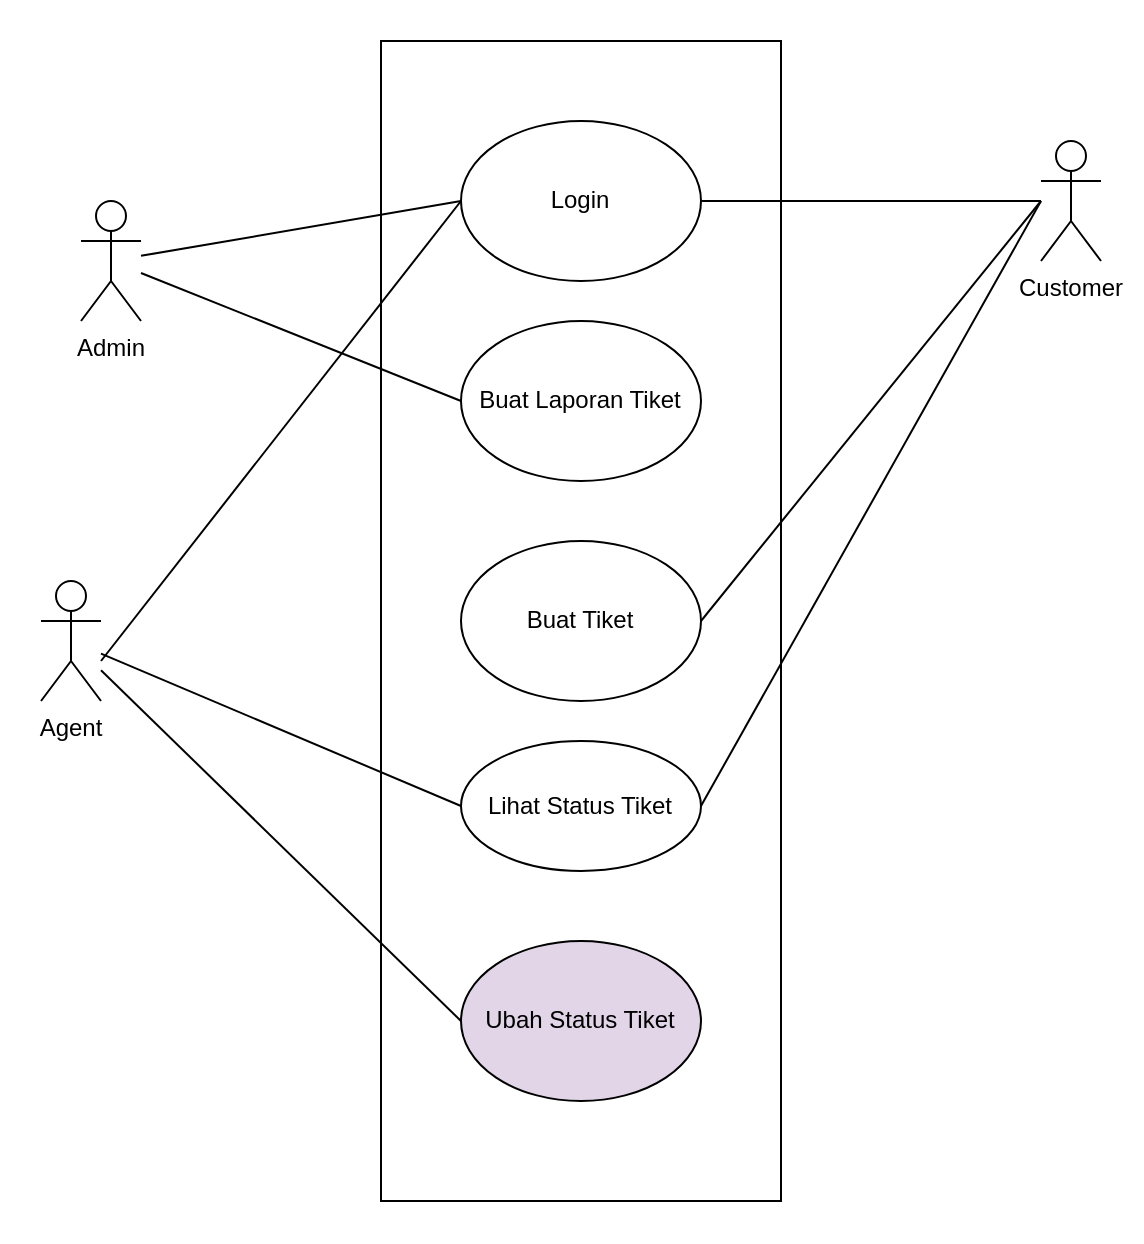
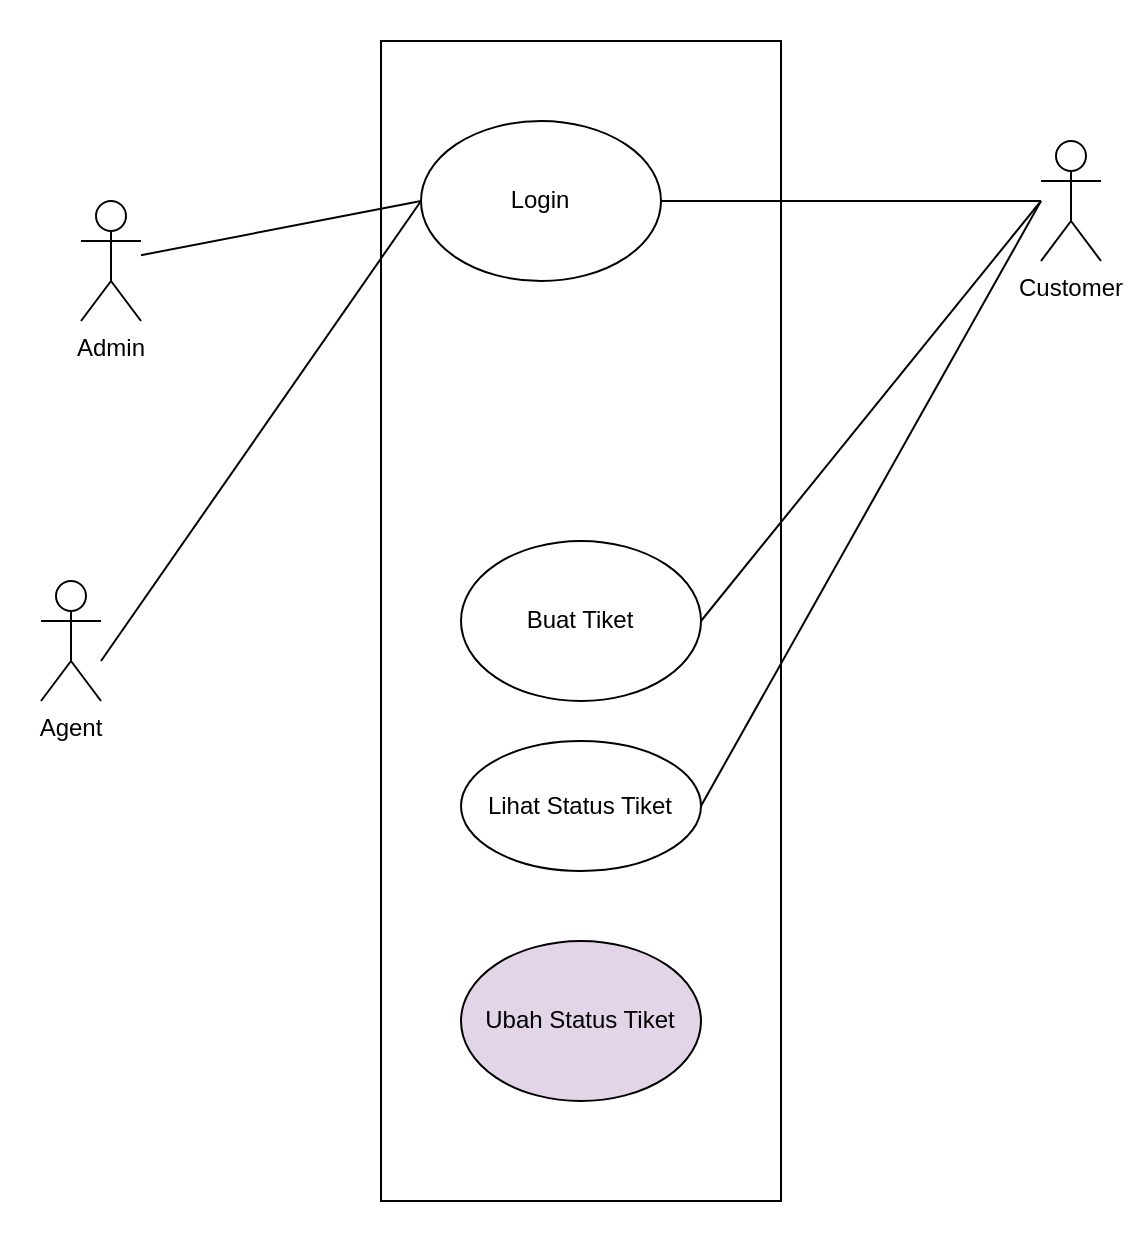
- <mxCell id="3" value="Login" style="ellipse;whiteSpace=wrap;html=1;" vertex="1" parent="1"><mxGeometry x="230" y="60" width="120" height="80" as="geometry" /></mxCell>
+ <mxCell id="3" value="Login" style="ellipse;whiteSpace=wrap;html=1;" vertex="1" parent="1"><mxGeometry x="210" y="60" width="120" height="80" as="geometry" /></mxCell>
- <mxCell id="14" style="rounded=0;orthogonalLoop=1;jettySize=auto;html=1;entryX=0;entryY=0.5;entryDx=0;entryDy=0;endArrow=none;startFill=0;" edge="1" parent="1" source="15" target="12"><mxGeometry relative="1" as="geometry" /></mxCell>
- <mxCell id="12" value="Buat Laporan Tiket" style="ellipse;whiteSpace=wrap;html=1;" vertex="1" parent="1"><mxGeometry x="230" y="160" width="120" height="80" as="geometry" /></mxCell>
- <mxCell id="5" style="rounded=0;orthogonalLoop=1;jettySize=auto;html=1;entryX=0;entryY=0.5;entryDx=0;entryDy=0;endArrow=none;startFill=0;" edge="1" parent="1" source="7" target="16"><mxGeometry relative="1" as="geometry" /></mxCell>
- <mxCell id="6" style="rounded=0;orthogonalLoop=1;jettySize=auto;html=1;entryX=0;entryY=0.5;entryDx=0;entryDy=0;endArrow=none;startFill=0;" edge="1" parent="1" source="7" target="17"><mxGeometry relative="1" as="geometry" /></mxCell>
